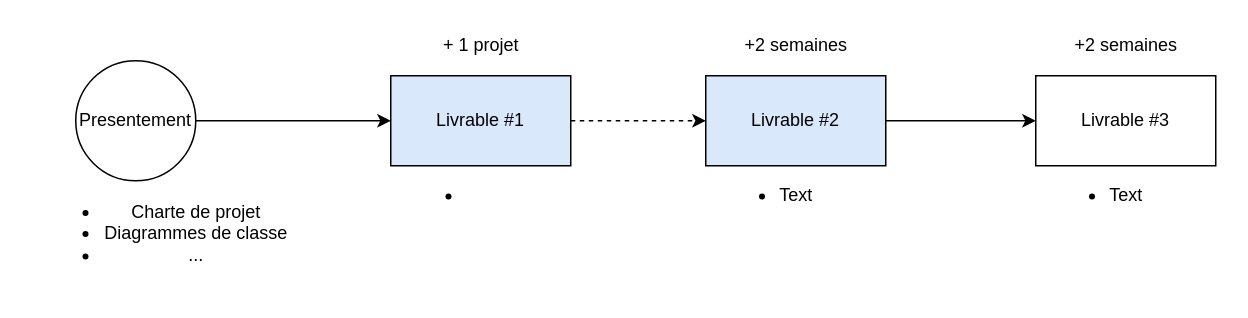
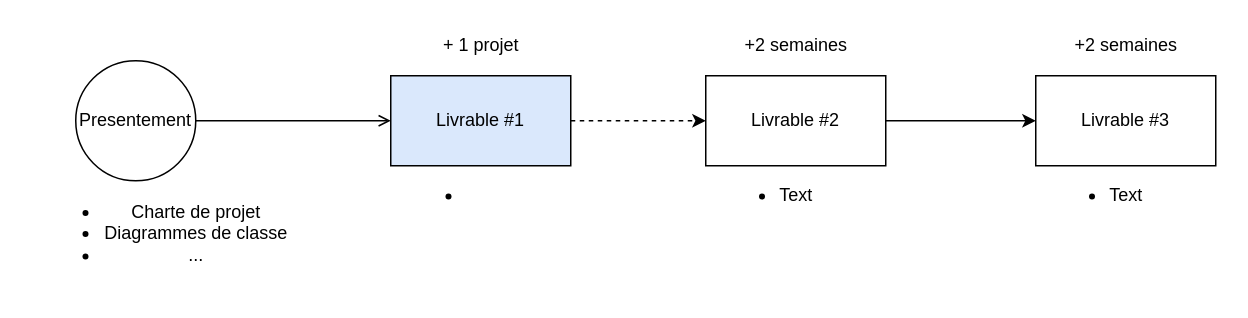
- <mxCell id="7" style="edgeStyle=orthogonalEdgeStyle;rounded=0;orthogonalLoop=1;jettySize=auto;html=1;exitX=1;exitY=0.5;exitDx=0;exitDy=0;" parent="1" source="8" target="3" edge="1"><mxGeometry relative="1" as="geometry" /></mxCell>
+ <mxCell id="7" style="edgeStyle=orthogonalEdgeStyle;rounded=0;orthogonalLoop=1;jettySize=auto;html=1;exitX=1;exitY=0.5;exitDx=0;exitDy=0;endArrow=open;" parent="1" source="8" target="3" edge="1"><mxGeometry relative="1" as="geometry" /></mxCell>
- <mxCell id="5" value="Livrable #2" style="whiteSpace=wrap;html=1;fillColor=#dae8fc;" parent="1" vertex="1"><mxGeometry x="470" y="50" width="120" height="60" as="geometry" /></mxCell>
+ <mxCell id="5" value="Livrable #2" style="whiteSpace=wrap;html=1;" parent="1" vertex="1"><mxGeometry x="470" y="50" width="120" height="60" as="geometry" /></mxCell>
